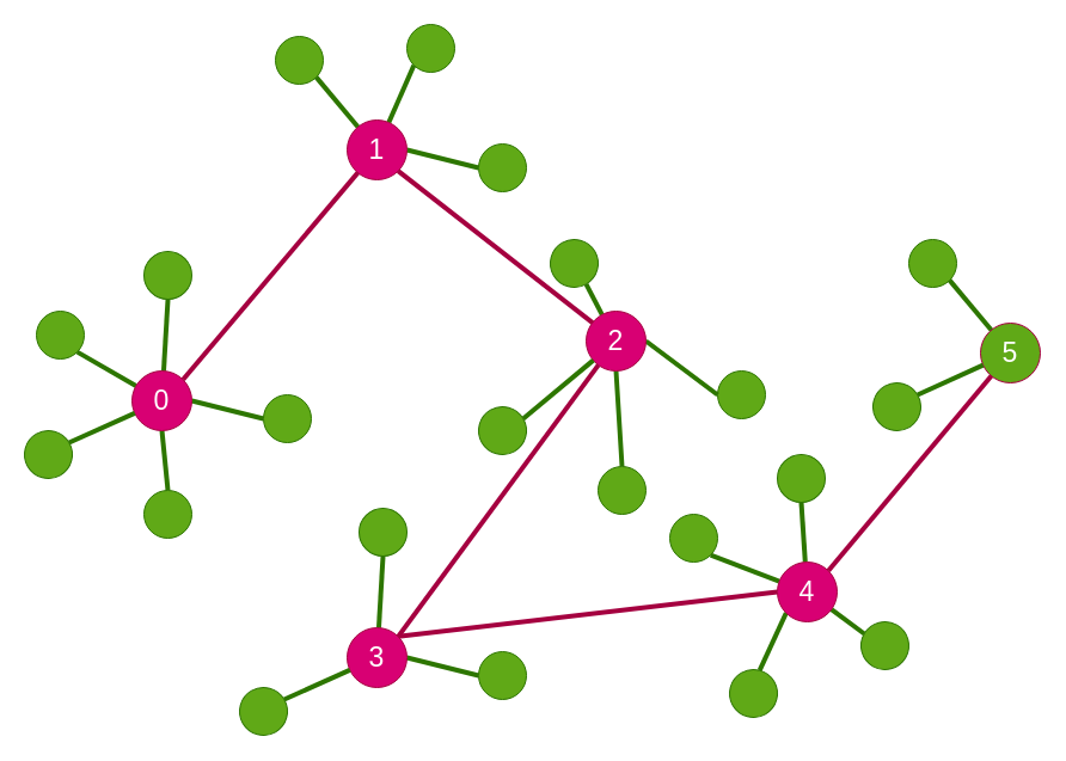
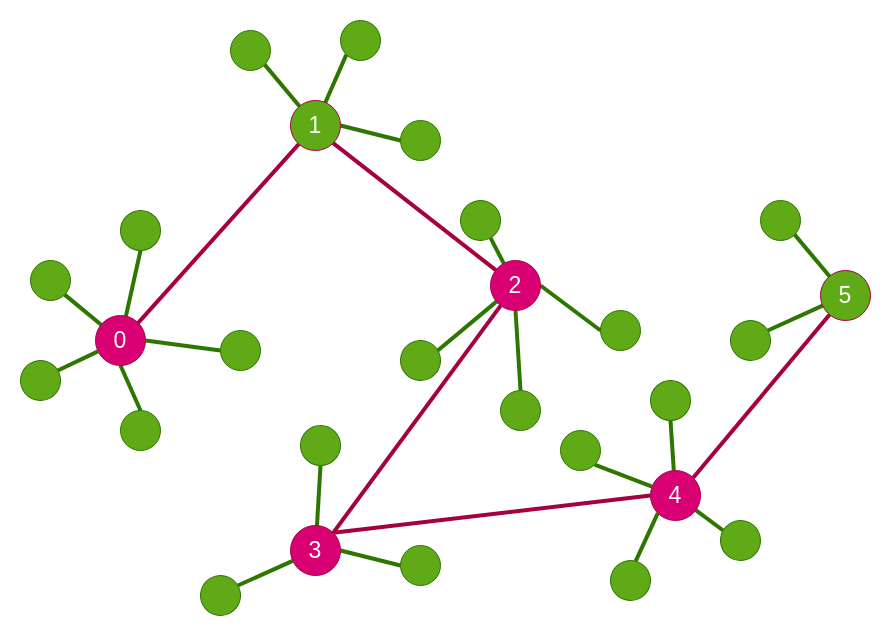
- <mxCell id="21" value="&lt;font style=&quot;font-size: 23px;&quot;&gt;1&lt;/font&gt;" style="ellipse;whiteSpace=wrap;html=1;fillColor=#d80073;fontColor=#ffffff;strokeColor=#A50040;" vertex="1" parent="1"><mxGeometry x="290" y="100" width="50" height="50" as="geometry" /></mxCell>
+ <mxCell id="21" value="&lt;font style=&quot;font-size: 23px;&quot;&gt;1&lt;/font&gt;" style="ellipse;whiteSpace=wrap;html=1;fillColor=#60a917;fontColor=#ffffff;strokeColor=#A50040;" vertex="1" parent="1"><mxGeometry x="290" y="100" width="50" height="50" as="geometry" /></mxCell>
- <mxCell id="11" value="&lt;font style=&quot;font-size: 23px;&quot;&gt;0&lt;/font&gt;" style="ellipse;whiteSpace=wrap;html=1;fillColor=#d80073;fontColor=#ffffff;strokeColor=#A50040;" vertex="1" parent="1"><mxGeometry x="110" y="310" width="50" height="50" as="geometry" /></mxCell>
+ <mxCell id="11" value="&lt;font style=&quot;font-size: 23px;&quot;&gt;0&lt;/font&gt;" style="ellipse;whiteSpace=wrap;html=1;fillColor=#d80073;fontColor=#ffffff;strokeColor=#A50040;" vertex="1" parent="1"><mxGeometry x="95" y="315" width="50" height="50" as="geometry" /></mxCell>
